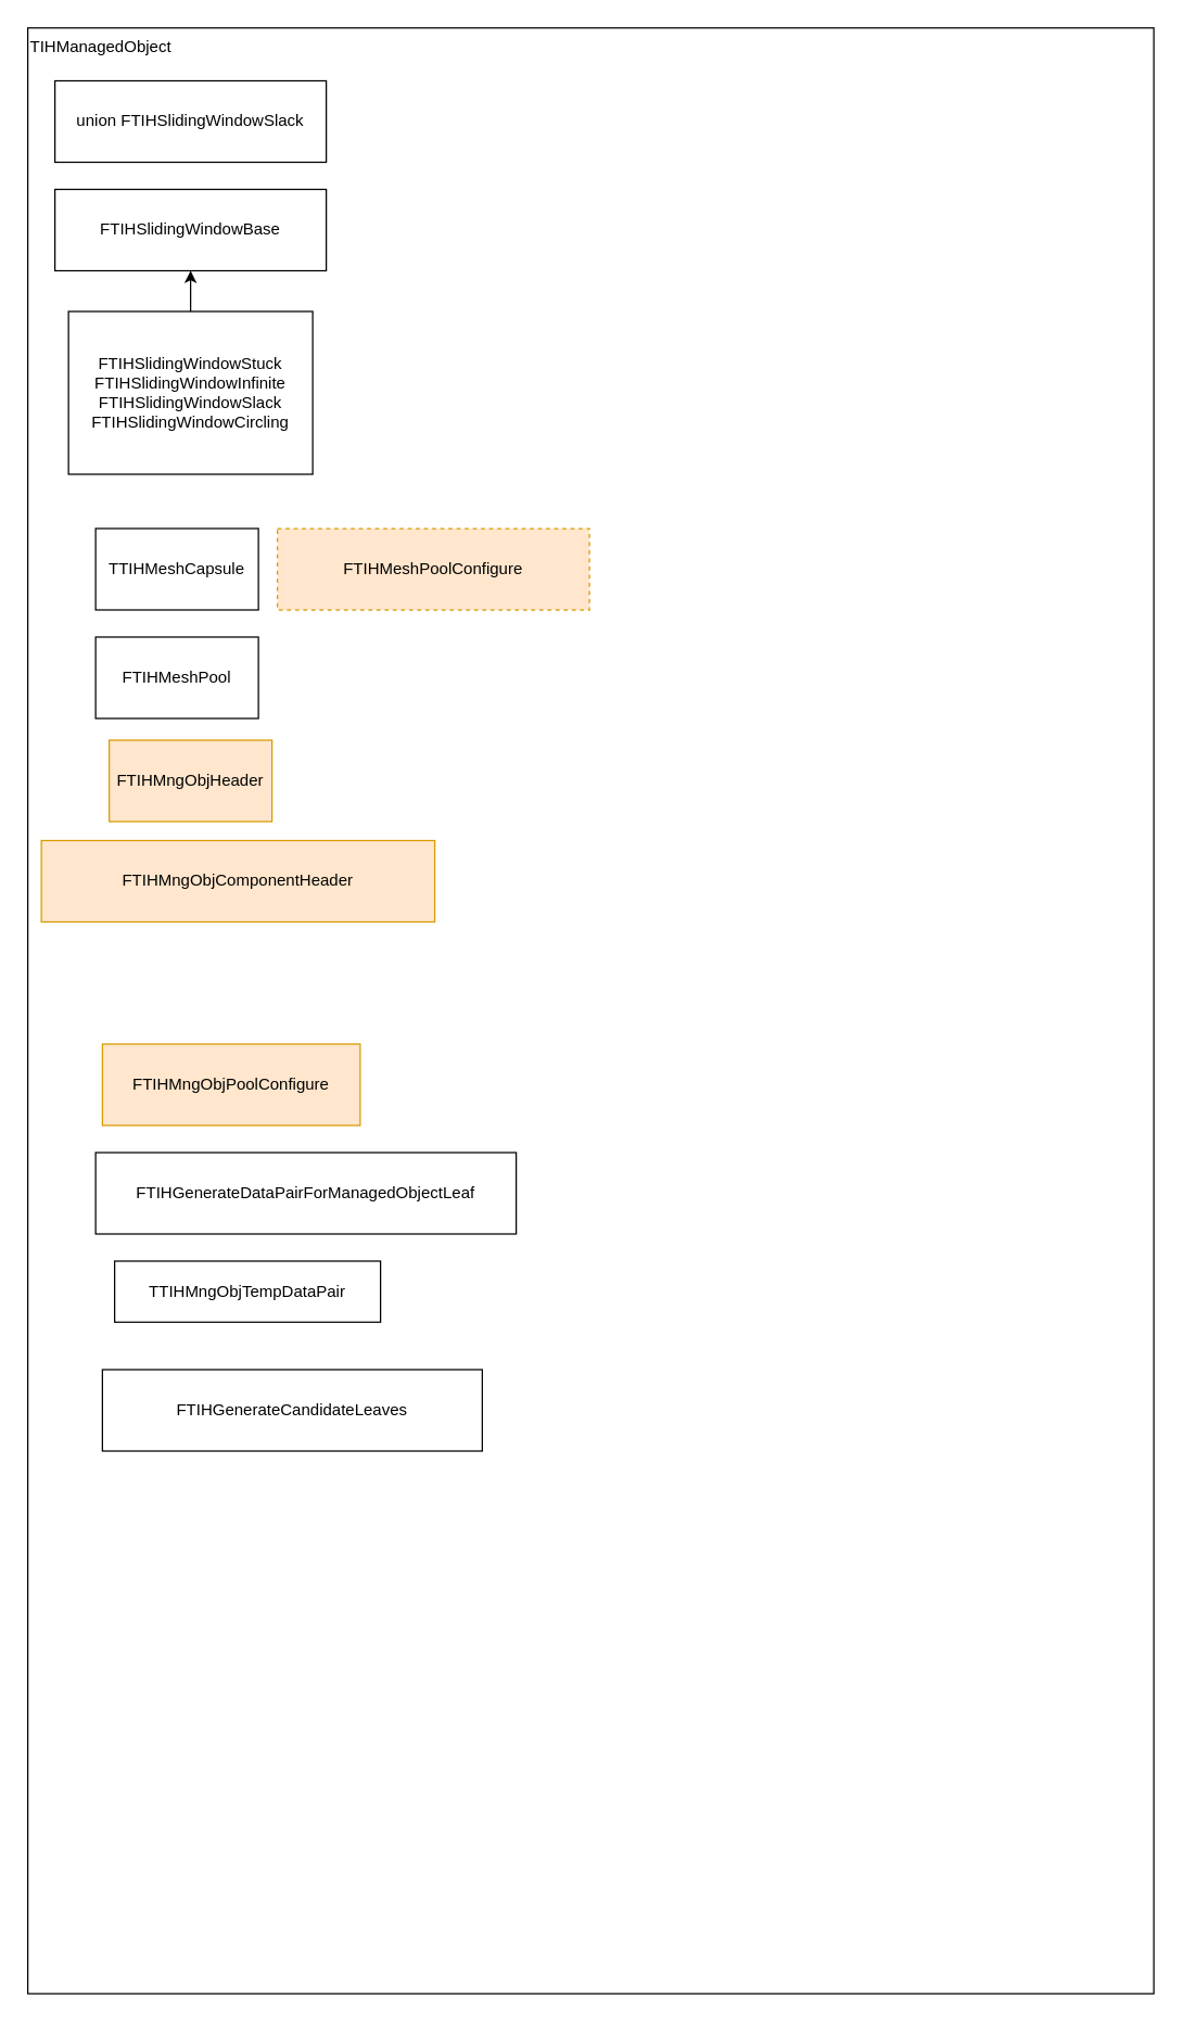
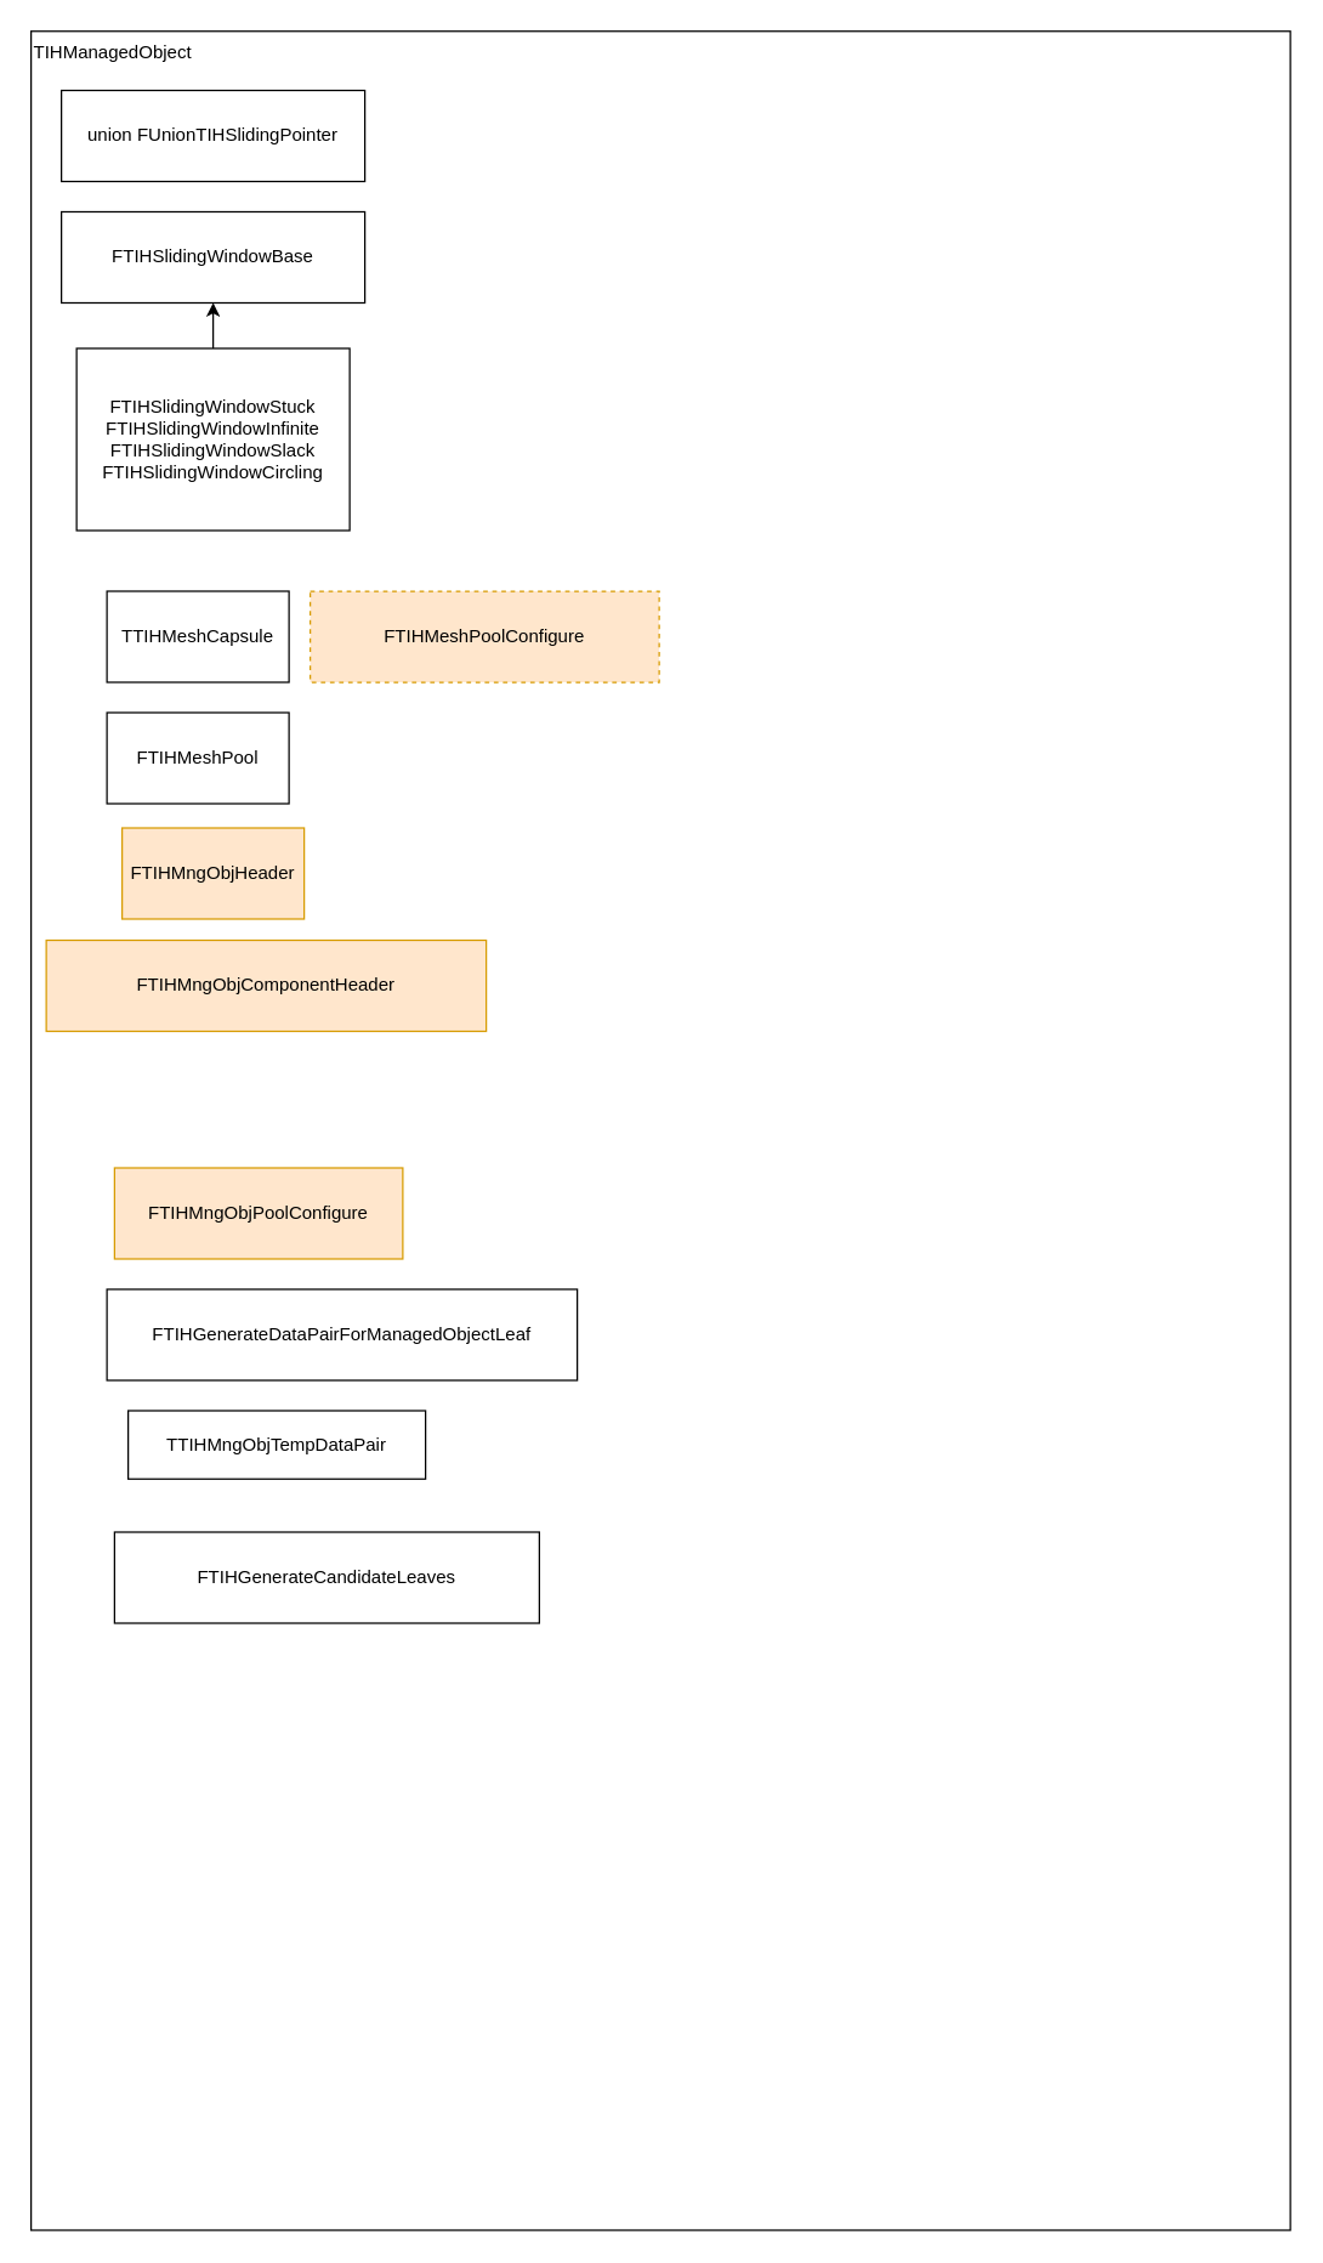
- <mxCell id="3" value="union FTIHSlidingWindowSlack" style="rounded=0;whiteSpace=wrap;html=1;" parent="1" vertex="1"><mxGeometry x="40" y="59" width="200" height="60" as="geometry" /></mxCell>
+ <mxCell id="3" value="union FUnionTIHSlidingPointer" style="rounded=0;whiteSpace=wrap;html=1;" parent="1" vertex="1"><mxGeometry x="40" y="59" width="200" height="60" as="geometry" /></mxCell>
